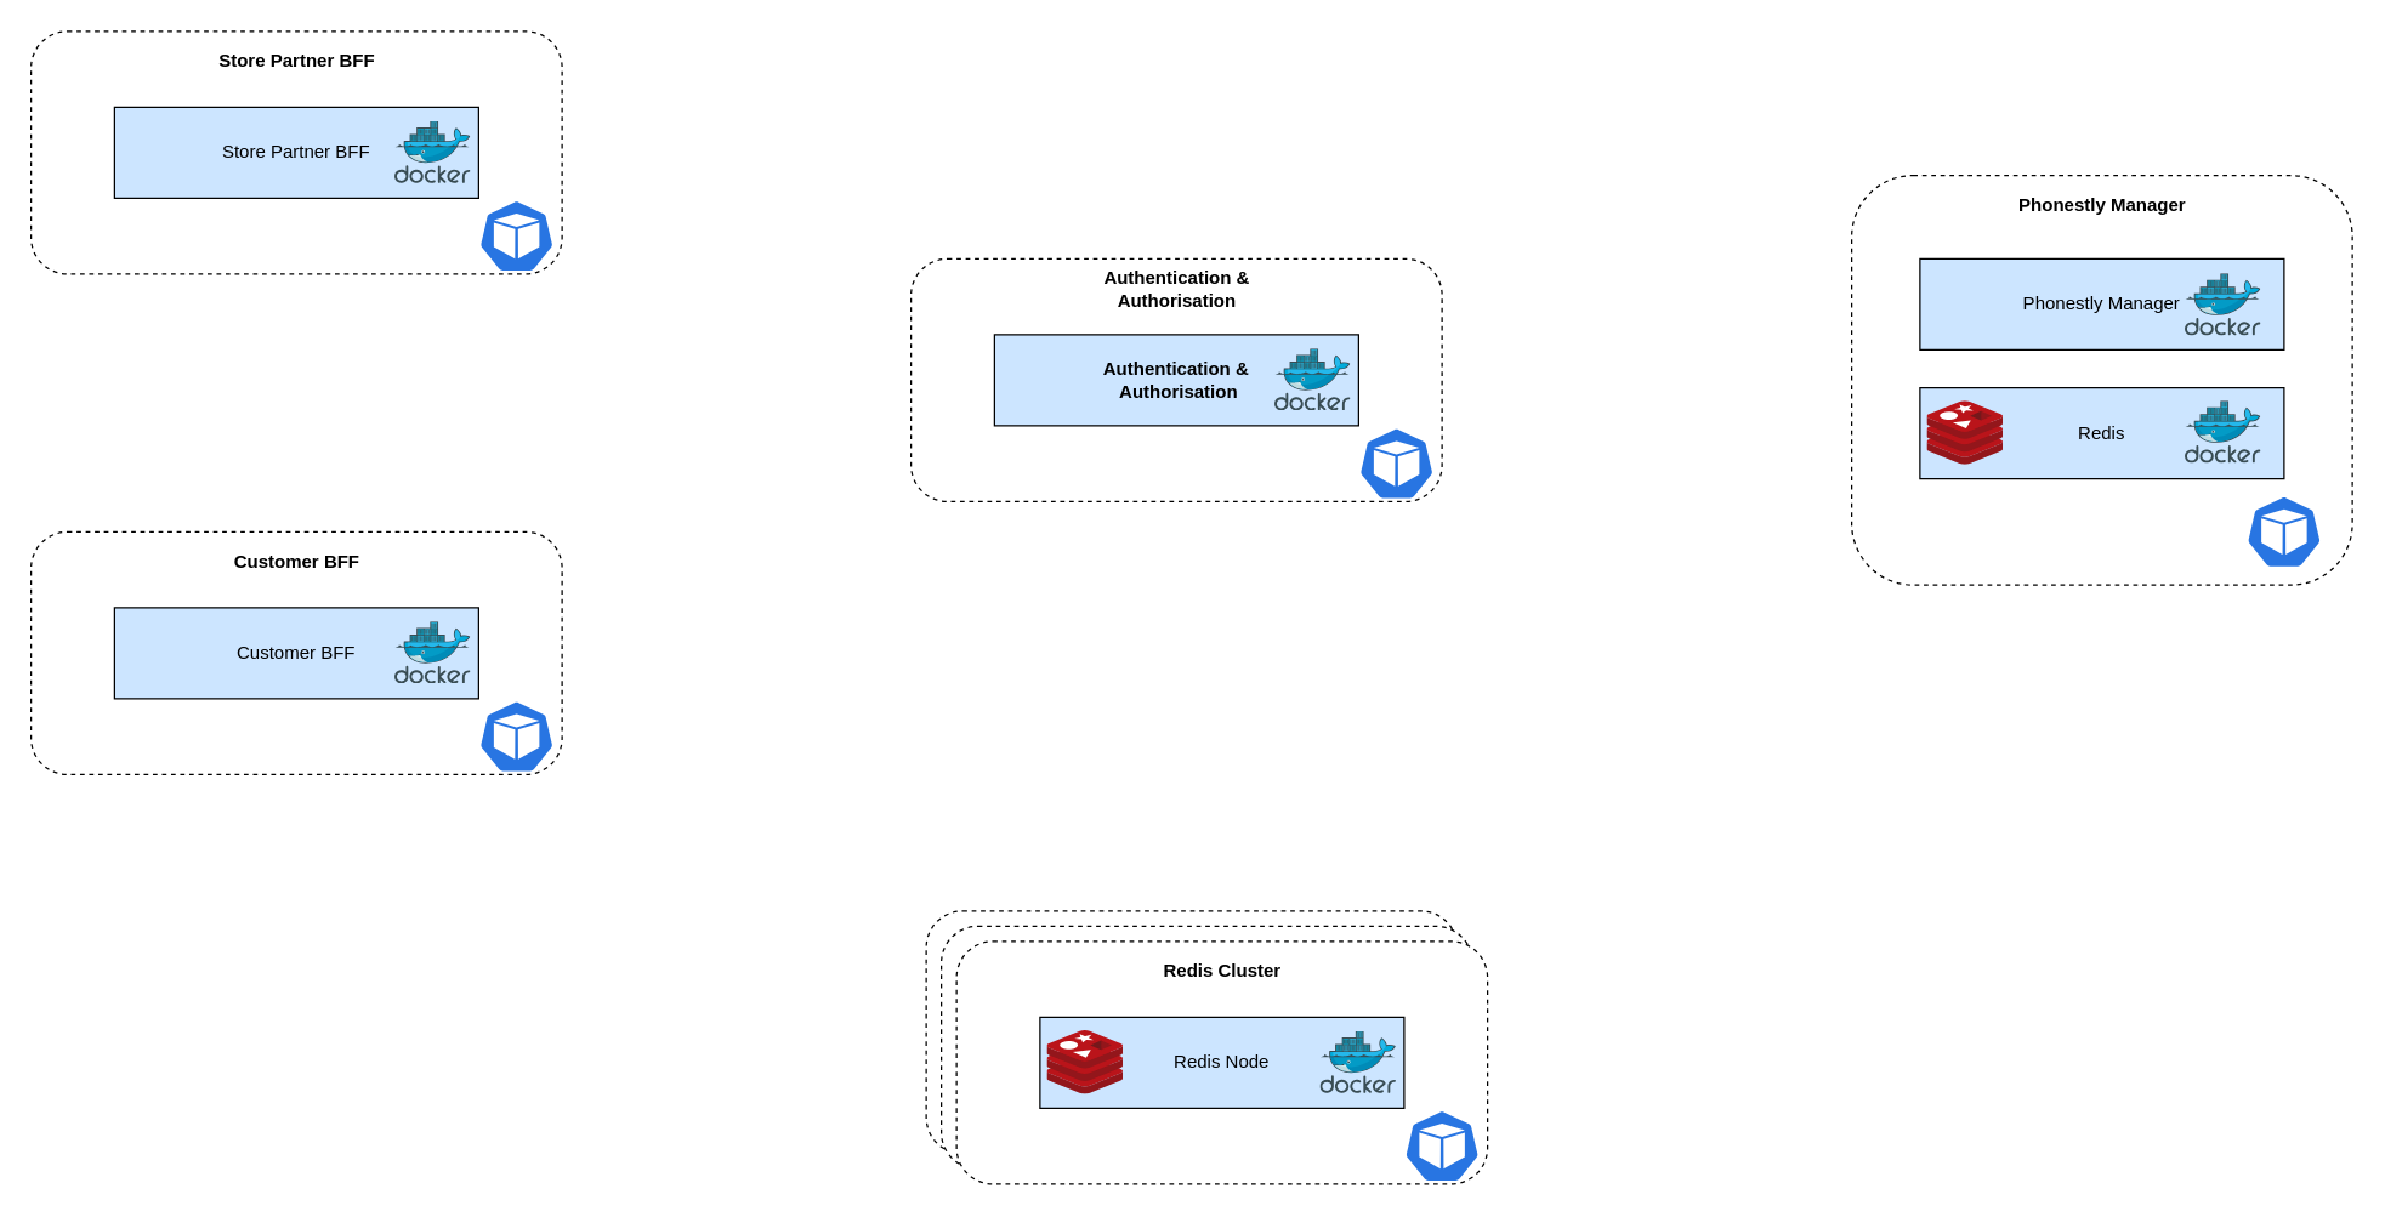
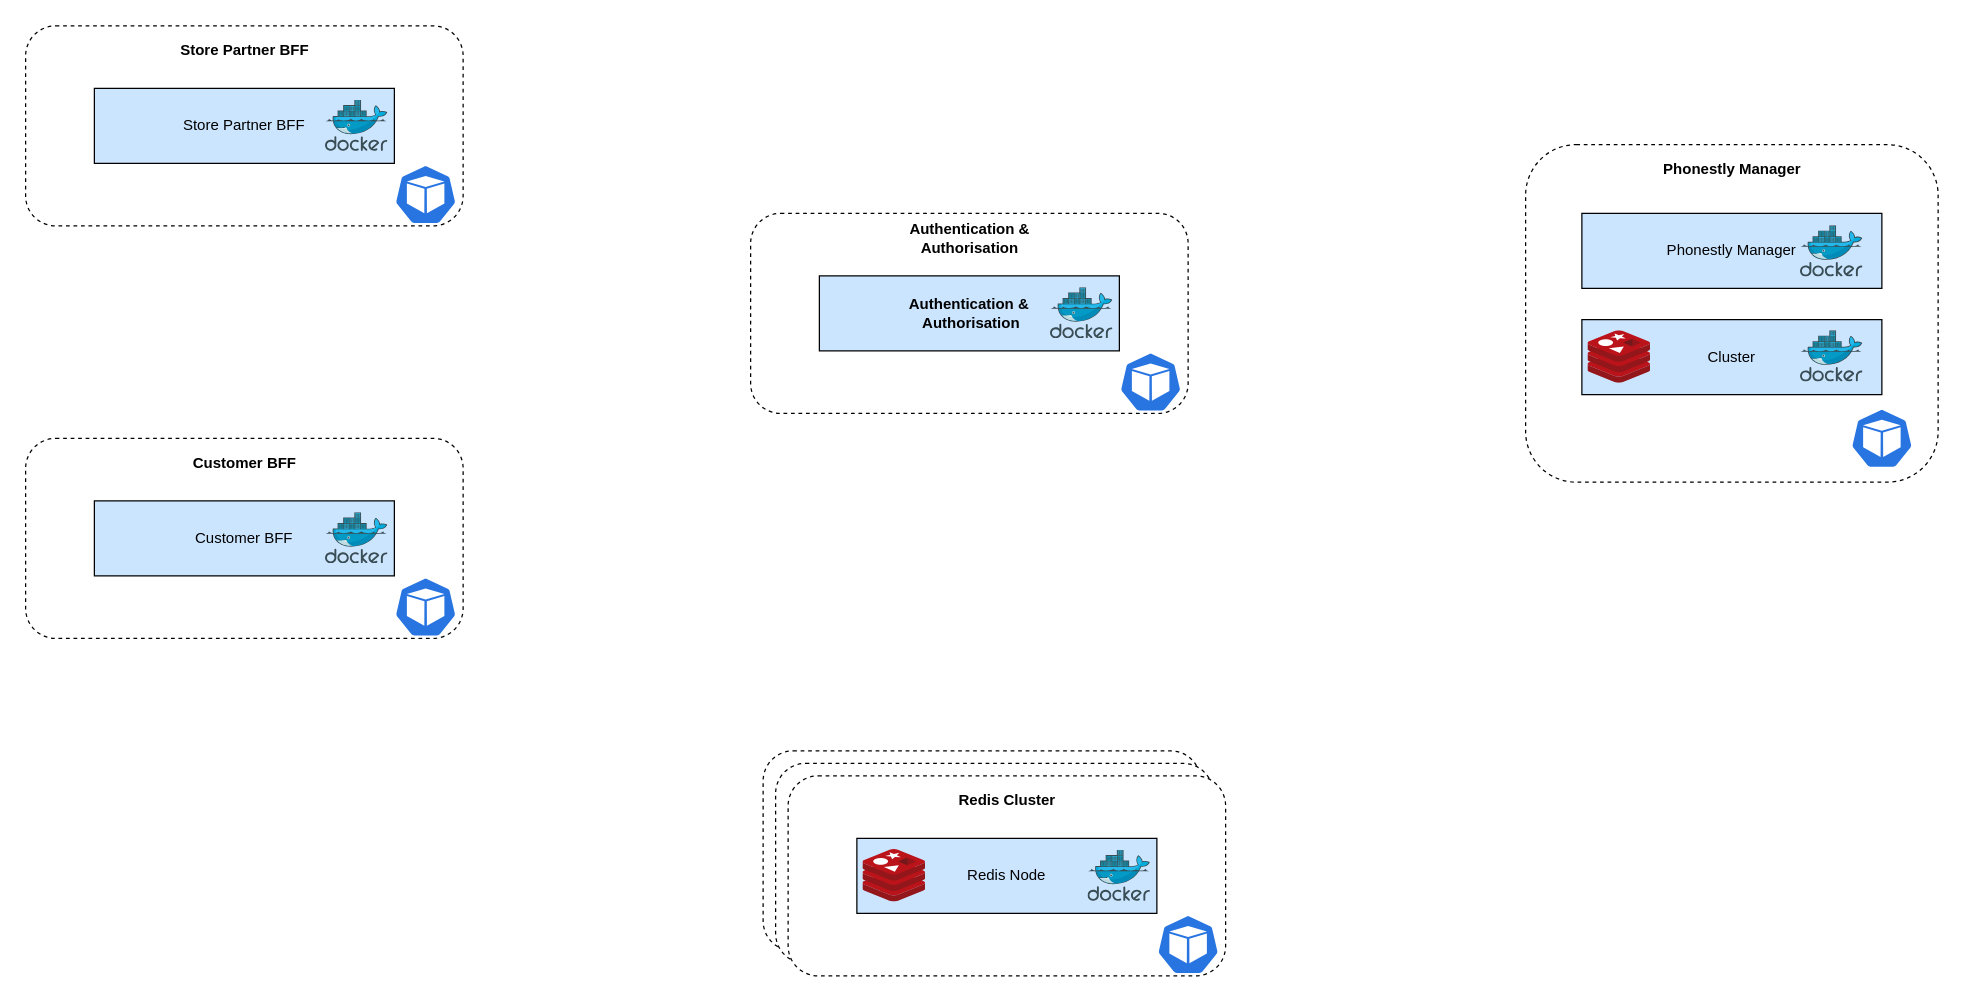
- <mxCell id="13" value="Redis" style="rounded=0;whiteSpace=wrap;html=1;fillColor=#CCE5FF;" vertex="1" parent="1"><mxGeometry x="1265" y="255" width="240" height="60" as="geometry" /></mxCell>
+ <mxCell id="13" value="Cluster" style="rounded=0;whiteSpace=wrap;html=1;fillColor=#CCE5FF;" vertex="1" parent="1"><mxGeometry x="1265" y="255" width="240" height="60" as="geometry" /></mxCell>
